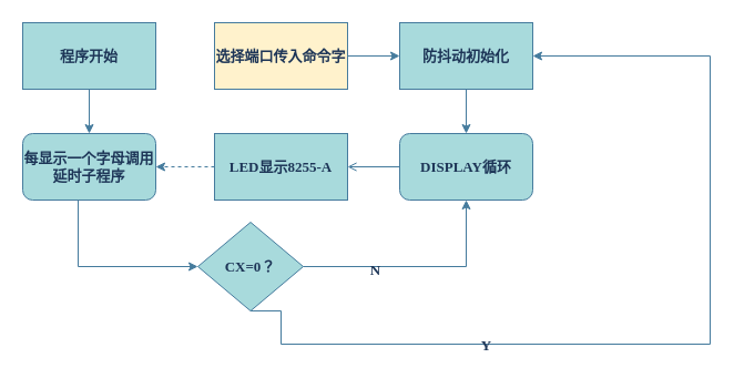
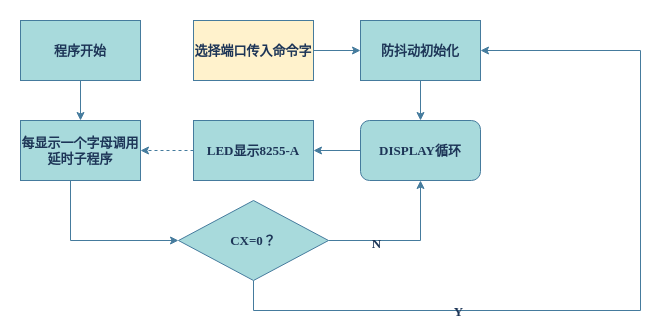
- <mxCell id="11" value="每显示一个字母调用延时子程序" style="whiteSpace=wrap;html=1;fontFamily=Times New Roman;fontStyle=1;fontSize=13;labelBackgroundColor=none;fillColor=#A8DADC;strokeColor=#457B9D;fontColor=#1D3557;rounded=1;" vertex="1" parent="1"><mxGeometry x="20" y="120" width="120" height="60" as="geometry" /></mxCell>
+ <mxCell id="11" value="每显示一个字母调用延时子程序" style="whiteSpace=wrap;html=1;rounded=0;fontFamily=Times New Roman;fontStyle=1;fontSize=13;labelBackgroundColor=none;fillColor=#A8DADC;strokeColor=#457B9D;fontColor=#1D3557;" vertex="1" parent="1"><mxGeometry x="20" y="120" width="120" height="60" as="geometry" /></mxCell>
- <mxCell id="12" style="edgeStyle=orthogonalEdgeStyle;rounded=0;orthogonalLoop=1;jettySize=auto;html=1;entryX=1;entryY=0.5;entryDx=0;entryDy=0;fontFamily=Times New Roman;fontStyle=1;fontSize=13;labelBackgroundColor=none;strokeColor=#457B9D;fontColor=default;endArrow=open;" edge="1" parent="1" source="13" target="9"><mxGeometry relative="1" as="geometry" /></mxCell>
+ <mxCell id="12" style="edgeStyle=orthogonalEdgeStyle;rounded=0;orthogonalLoop=1;jettySize=auto;html=1;entryX=1;entryY=0.5;entryDx=0;entryDy=0;fontFamily=Times New Roman;fontStyle=1;fontSize=13;labelBackgroundColor=none;strokeColor=#457B9D;fontColor=default;" edge="1" parent="1" source="13" target="9"><mxGeometry relative="1" as="geometry" /></mxCell>
- <mxCell id="18" value="CX=0？" style="rhombus;whiteSpace=wrap;html=1;fontFamily=Times New Roman;fontStyle=1;fontSize=13;labelBackgroundColor=none;fillColor=#A8DADC;strokeColor=#457B9D;fontColor=#1D3557;" vertex="1" parent="1"><mxGeometry x="178" y="200" width="95" height="80" as="geometry" /></mxCell>
+ <mxCell id="18" value="CX=0？" style="rhombus;whiteSpace=wrap;html=1;fontFamily=Times New Roman;fontStyle=1;fontSize=13;labelBackgroundColor=none;fillColor=#A8DADC;strokeColor=#457B9D;fontColor=#1D3557;" vertex="1" parent="1"><mxGeometry x="178" y="200" width="150" height="80" as="geometry" /></mxCell>
